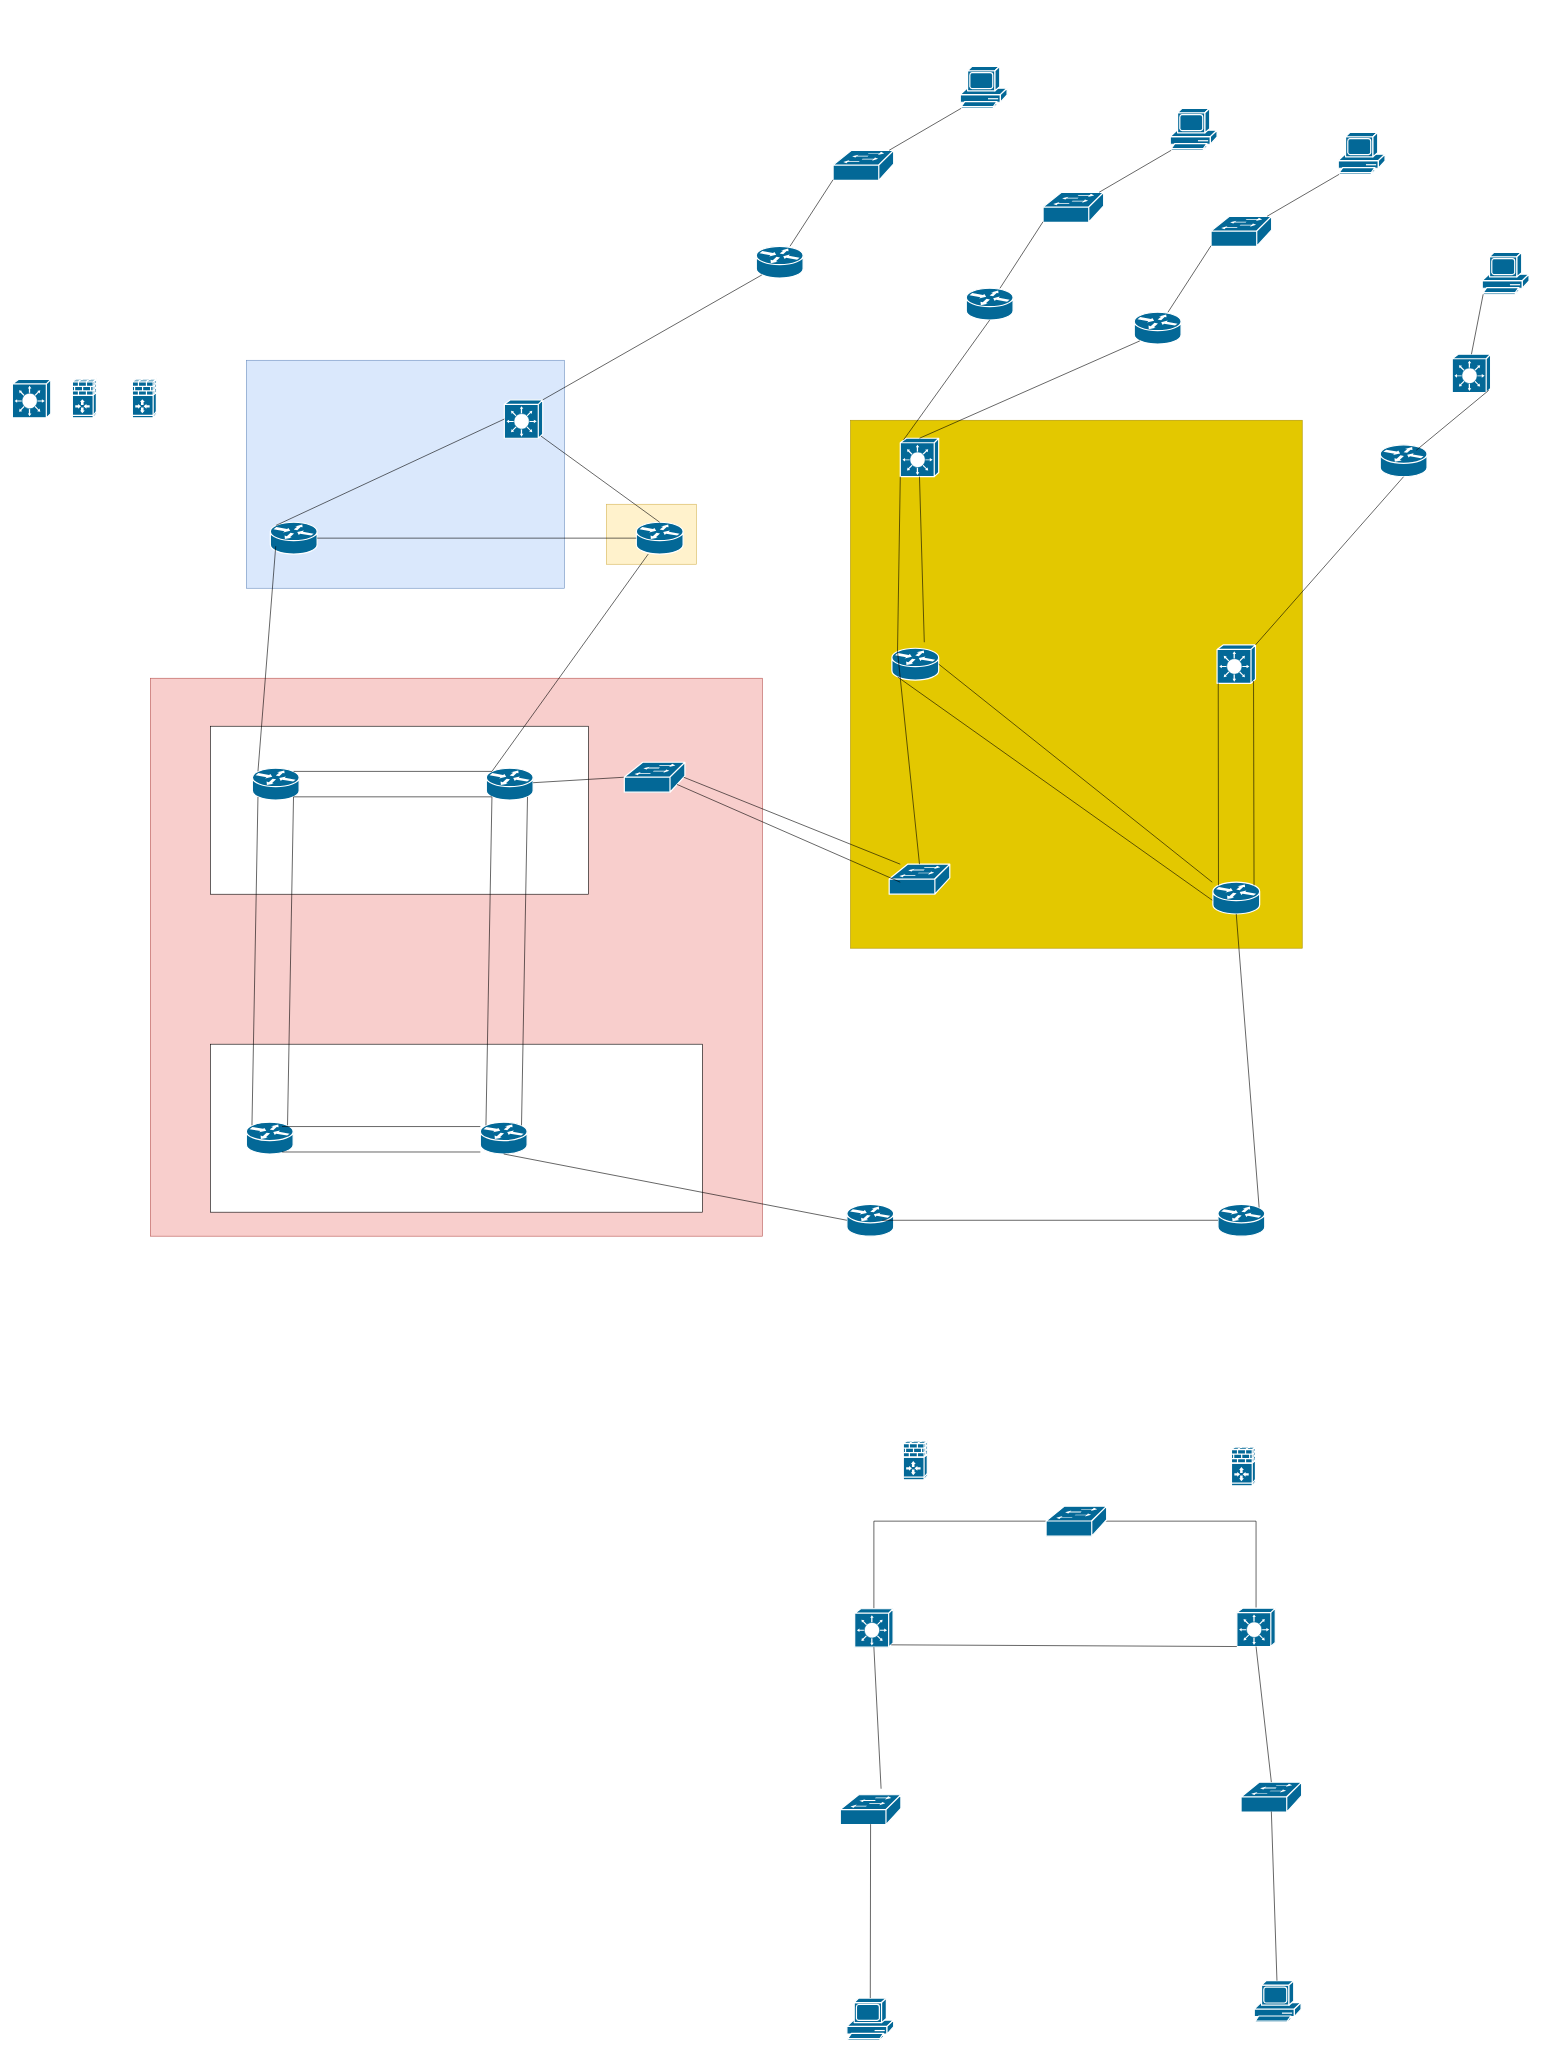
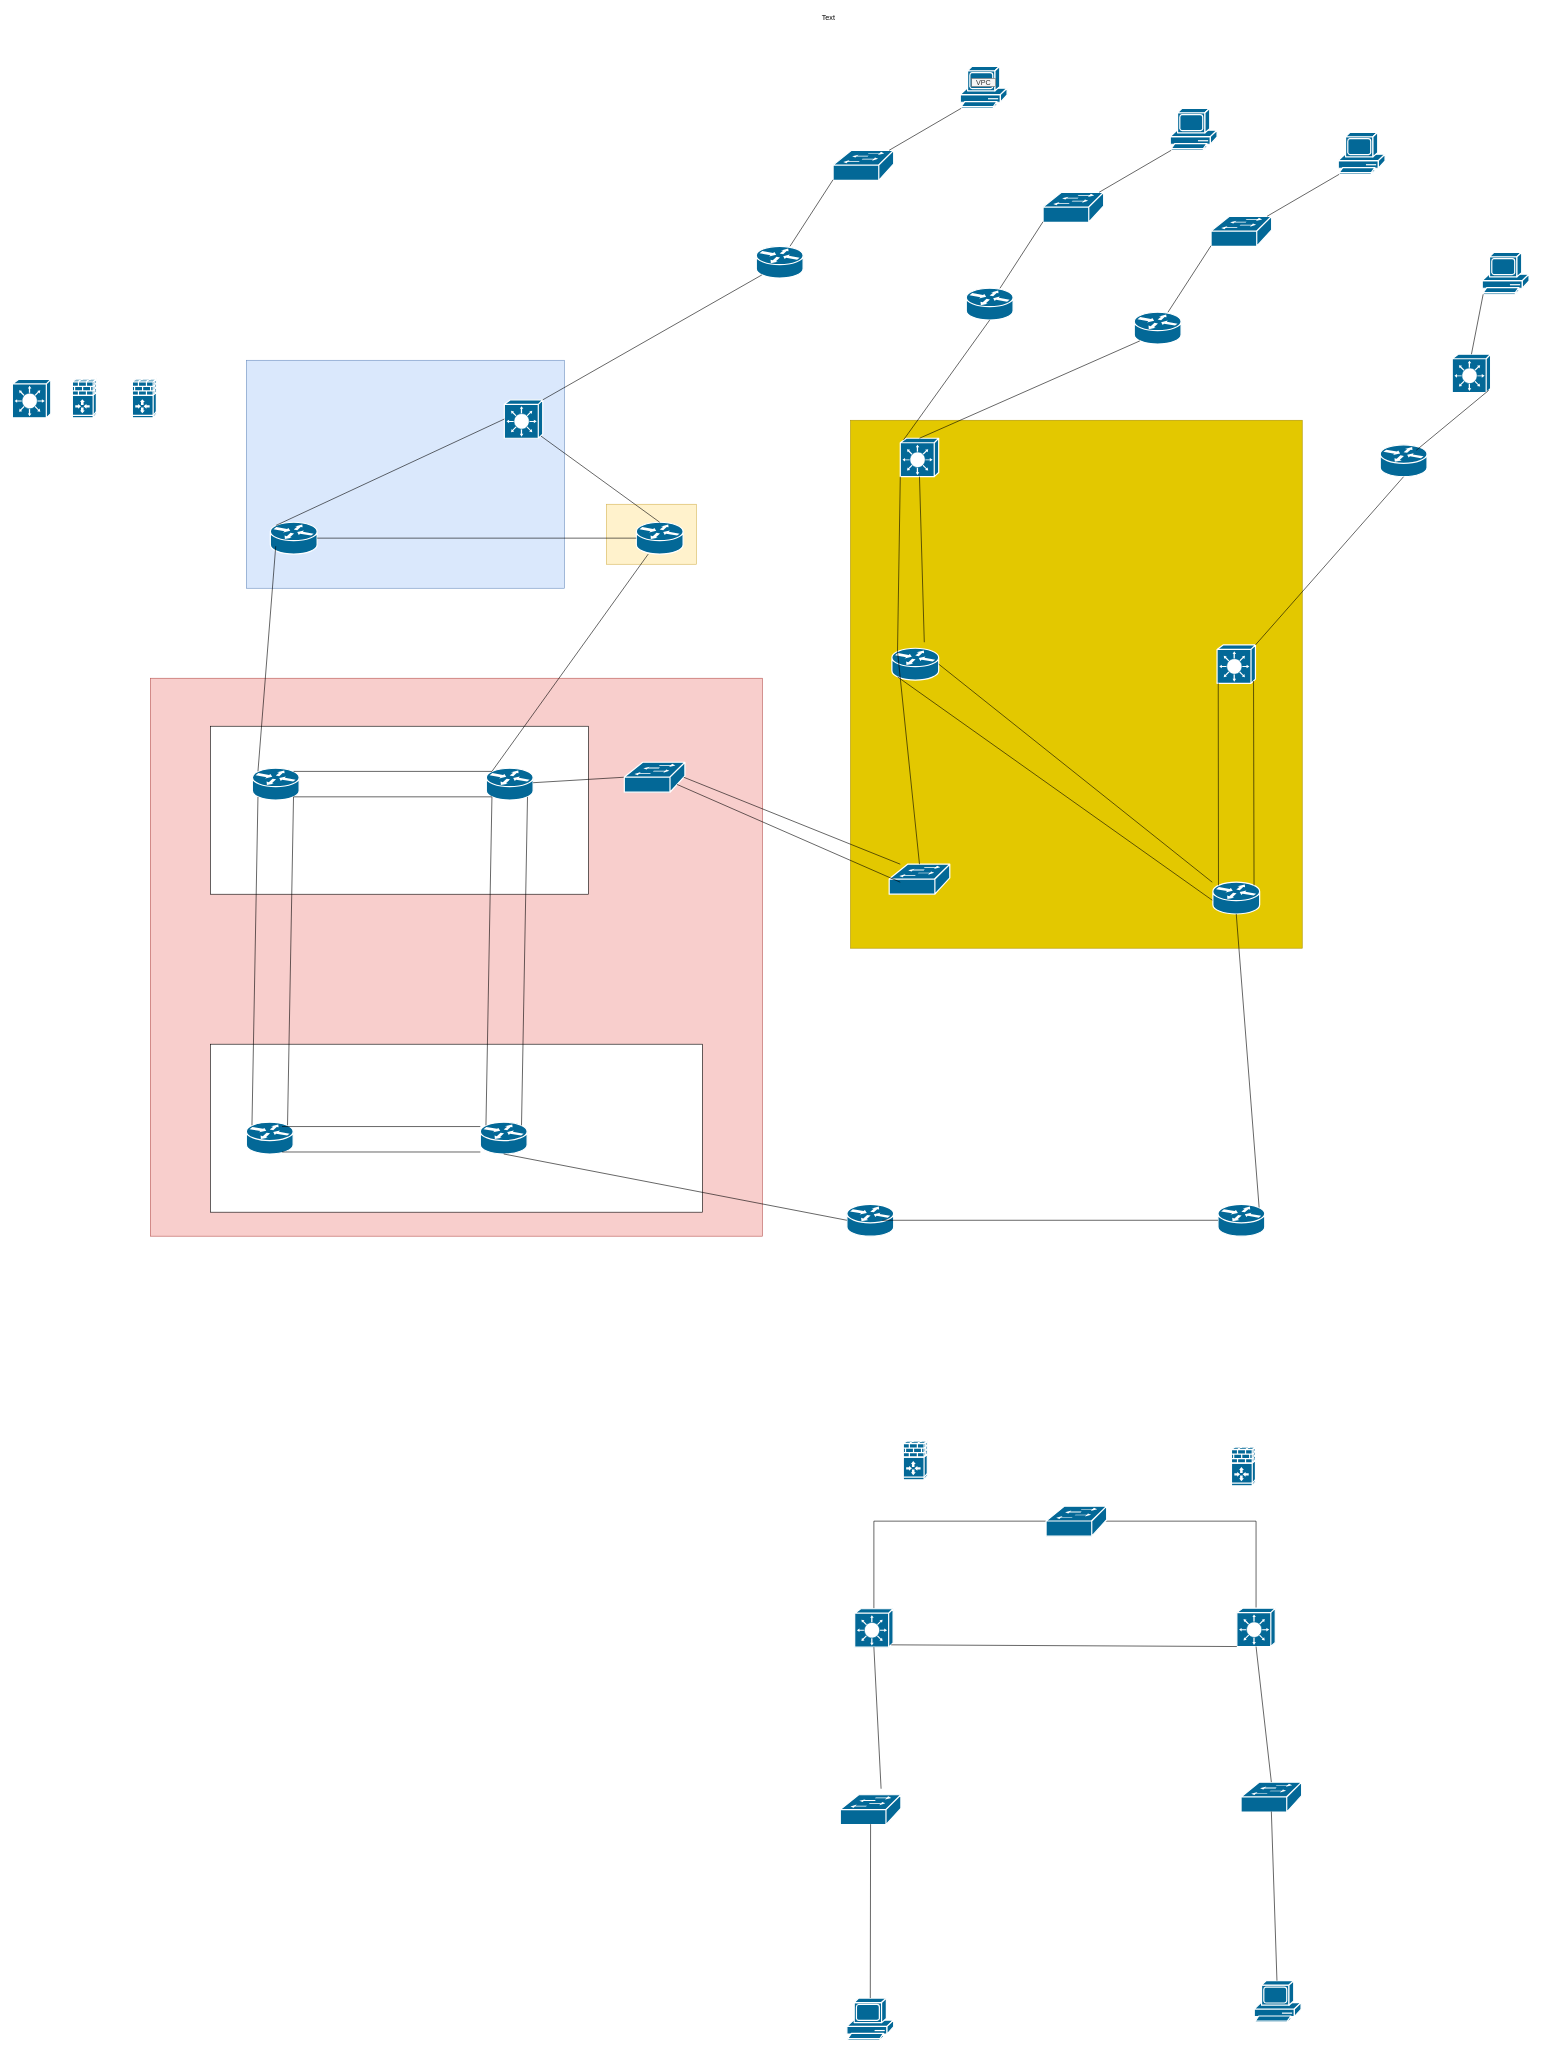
+ <mxCell id="89" value="Text" style="text;html=1;align=center;verticalAlign=middle;resizable=0;points=[];autosize=1;" vertex="1" parent="1"><mxGeometry x="1360" y="20" width="40" height="20" as="geometry" /></mxCell>
+ <mxCell id="90" value="VPC" style="text;html=1;align=center;verticalAlign=middle;whiteSpace=wrap;rounded=0;fillColor=#f5f5f5;strokeColor=#666666;fontColor=#333333;" vertex="1" parent="1"><mxGeometry x="1619" y="130" width="40" height="14" as="geometry" /></mxCell>
